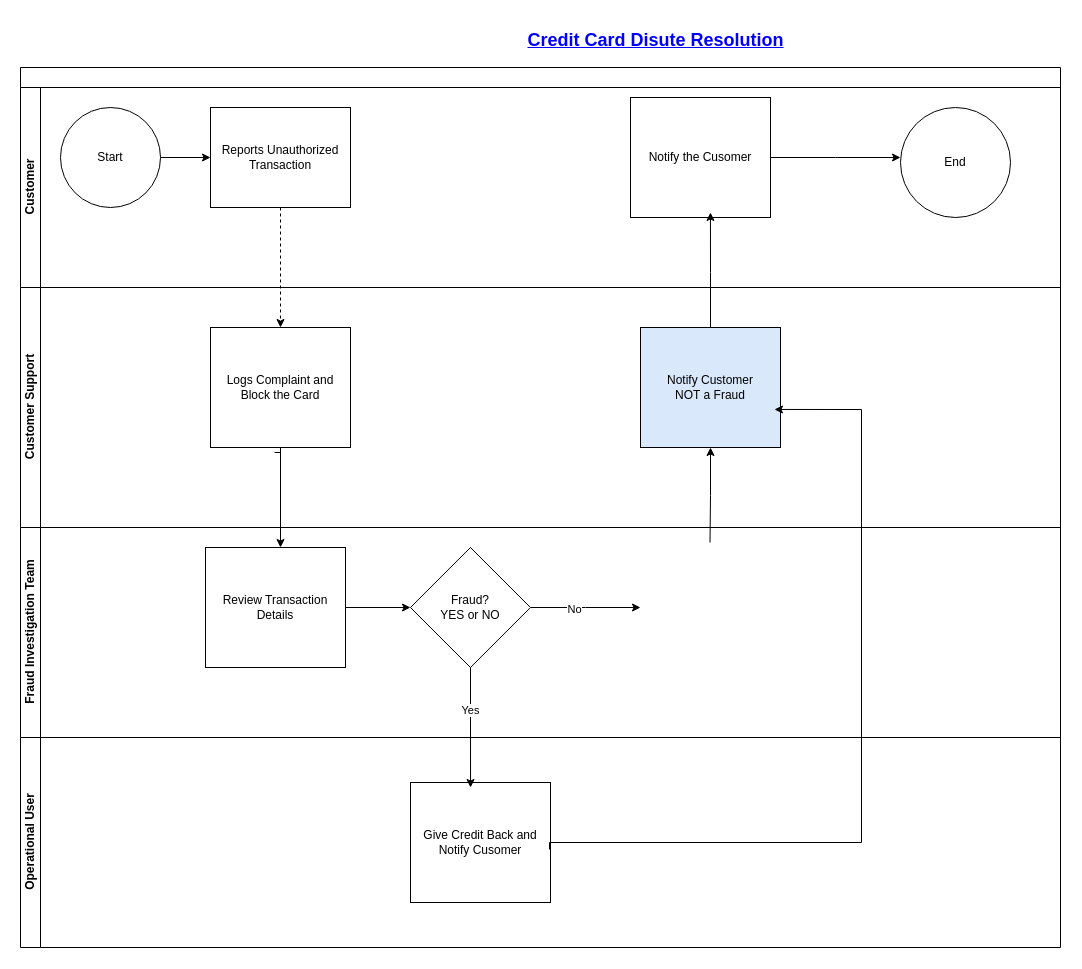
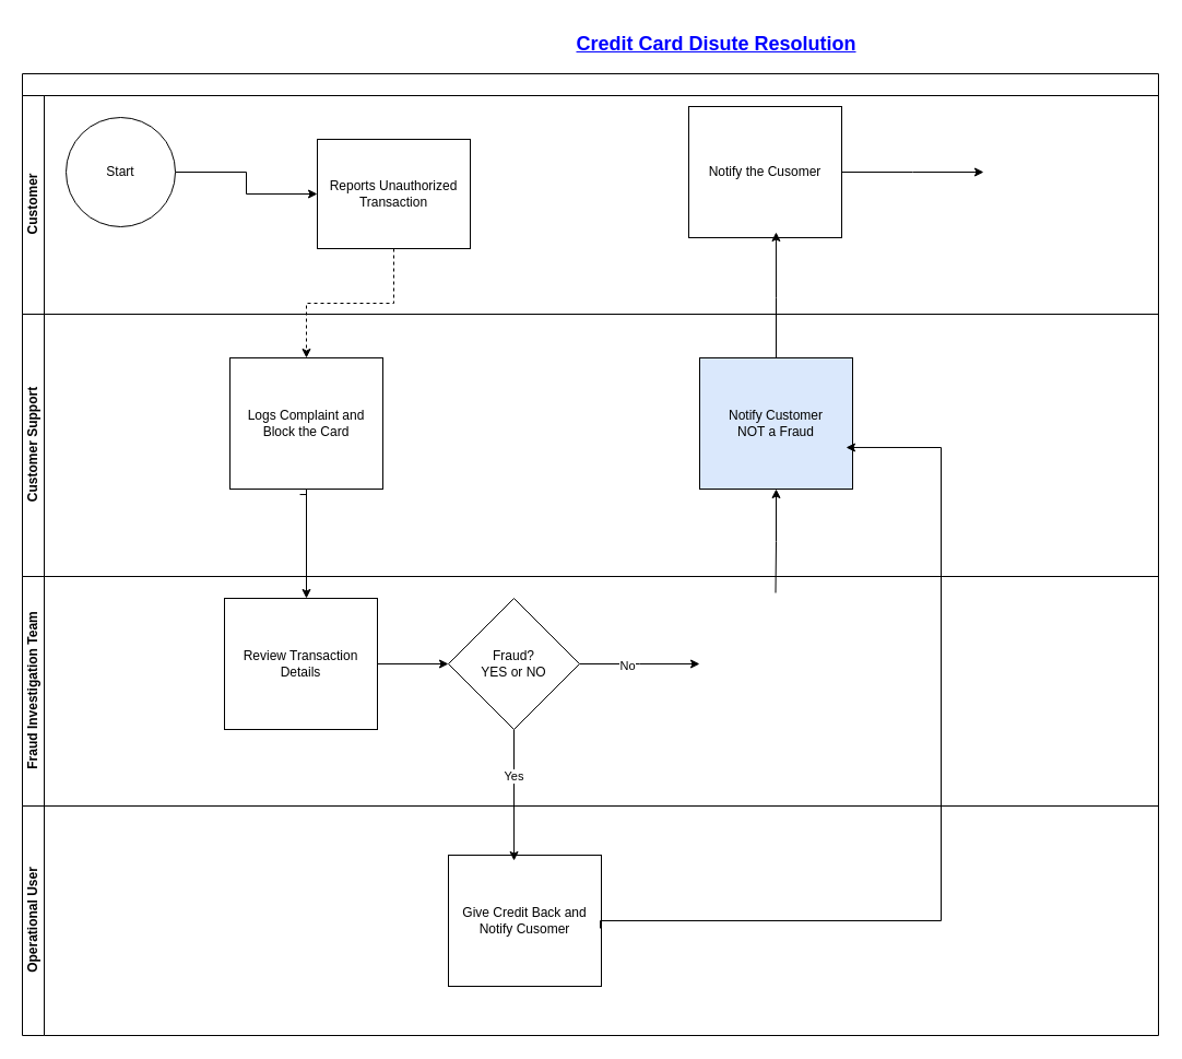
- <mxCell id="6" value="Reports Unauthorized Transaction" style="rounded=0;whiteSpace=wrap;html=1;" vertex="1" parent="3"><mxGeometry x="190" y="20" width="140" height="100" as="geometry" /></mxCell>
+ <mxCell id="6" value="Reports Unauthorized Transaction" style="rounded=0;whiteSpace=wrap;html=1;" vertex="1" parent="3"><mxGeometry x="270" y="40" width="140" height="100" as="geometry" /></mxCell>
- <mxCell id="9" value="End" style="ellipse;whiteSpace=wrap;html=1;" vertex="1" parent="3"><mxGeometry x="880" y="20" width="110" height="110" as="geometry" /></mxCell>
